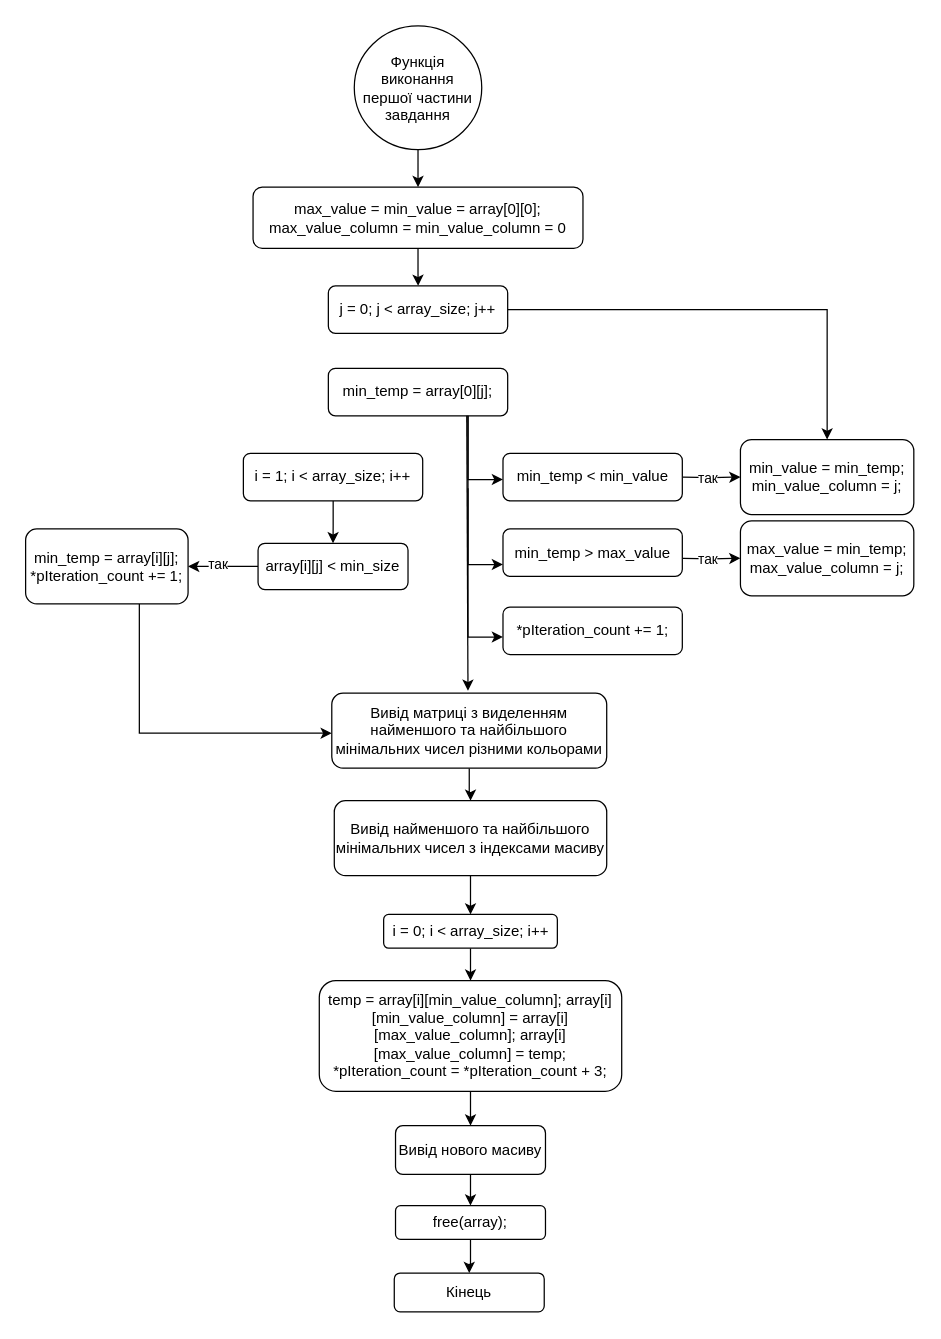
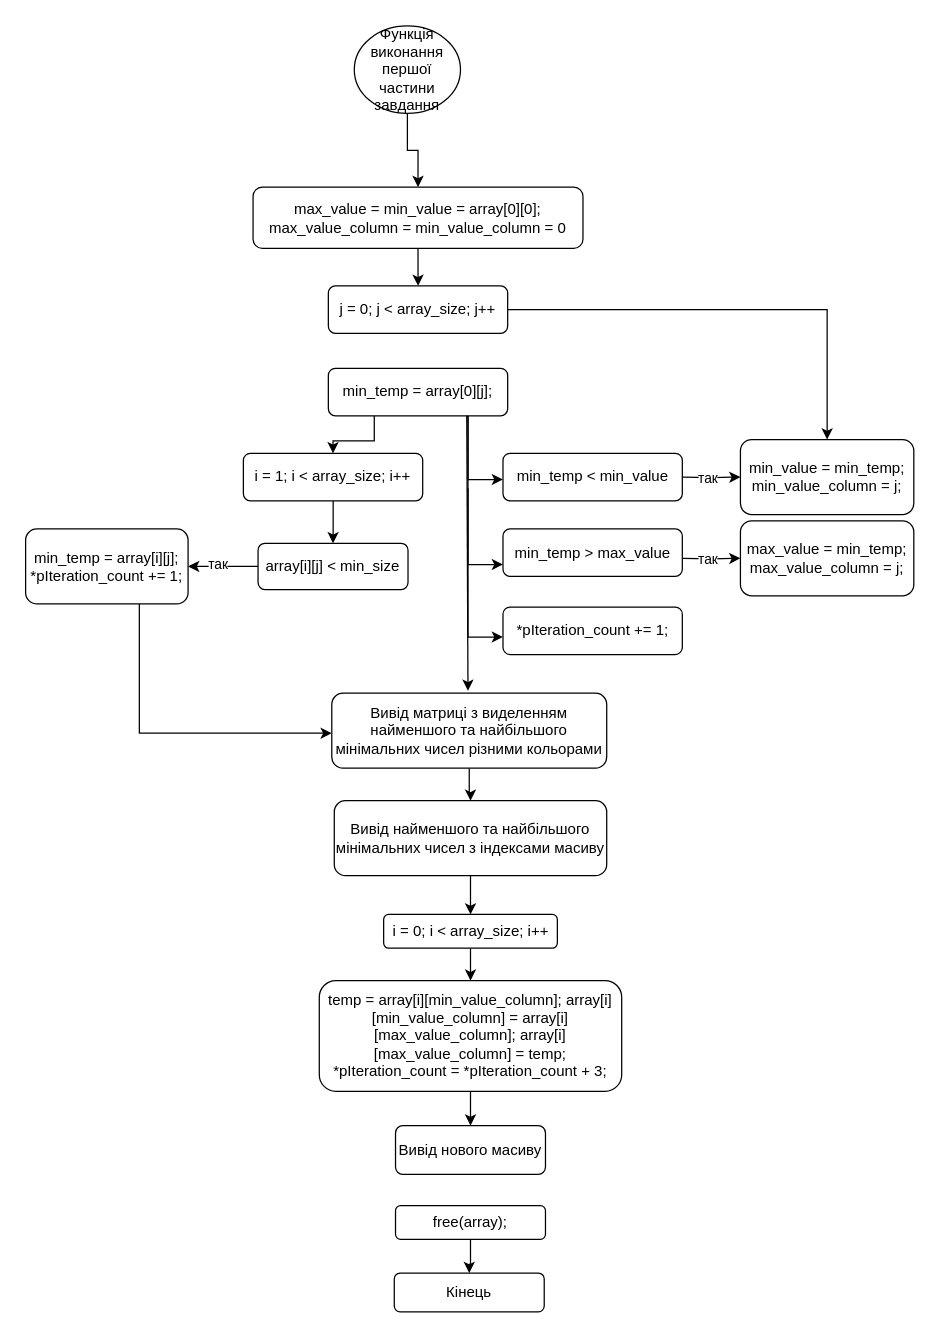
- <mxCell id="3" value="Функція виконання першої частини завдання" style="ellipse;whiteSpace=wrap;html=1;" vertex="1" parent="1"><mxGeometry x="283" y="20" width="102" height="99" as="geometry" /></mxCell>
+ <mxCell id="3" value="Функція виконання першої частини завдання" style="ellipse;whiteSpace=wrap;html=1;" vertex="1" parent="1"><mxGeometry x="283" y="20" width="85" height="70" as="geometry" /></mxCell>
+ <mxCell id="8" value="" style="edgeStyle=orthogonalEdgeStyle;rounded=0;orthogonalLoop=1;jettySize=auto;html=1;" edge="1" parent="1" source="10" target="12"><mxGeometry relative="1" as="geometry"><Array as="points"><mxPoint x="299" y="352" /><mxPoint x="266" y="352" /></Array></mxGeometry></mxCell>
- <mxCell id="38" value="" style="edgeStyle=orthogonalEdgeStyle;rounded=0;orthogonalLoop=1;jettySize=auto;html=1;" edge="1" parent="1" source="39" target="41"><mxGeometry relative="1" as="geometry" /></mxCell>
